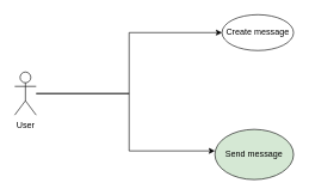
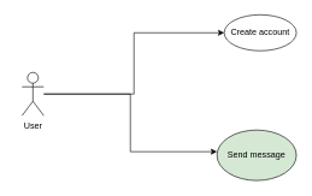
- <mxCell id="5" value="Create message" style="ellipse;whiteSpace=wrap;html=1;" vertex="1" parent="1"><mxGeometry x="310" y="20" width="100" height="50" as="geometry" /></mxCell>
+ <mxCell id="5" value="Create account" style="ellipse;whiteSpace=wrap;html=1;" vertex="1" parent="1"><mxGeometry x="310" y="20" width="100" height="50" as="geometry" /></mxCell>
- <mxCell id="4" value="User" style="shape=umlActor;verticalLabelPosition=bottom;labelBackgroundColor=#ffffff;verticalAlign=top;html=1;" vertex="1" parent="1"><mxGeometry x="20" y="100" width="30" height="60" as="geometry" /></mxCell>
+ <mxCell id="4" value="User" style="shape=umlActor;verticalLabelPosition=bottom;labelBackgroundColor=#ffffff;verticalAlign=top;html=1;" vertex="1" parent="1"><mxGeometry x="30" y="100" width="30" height="60" as="geometry" /></mxCell>
